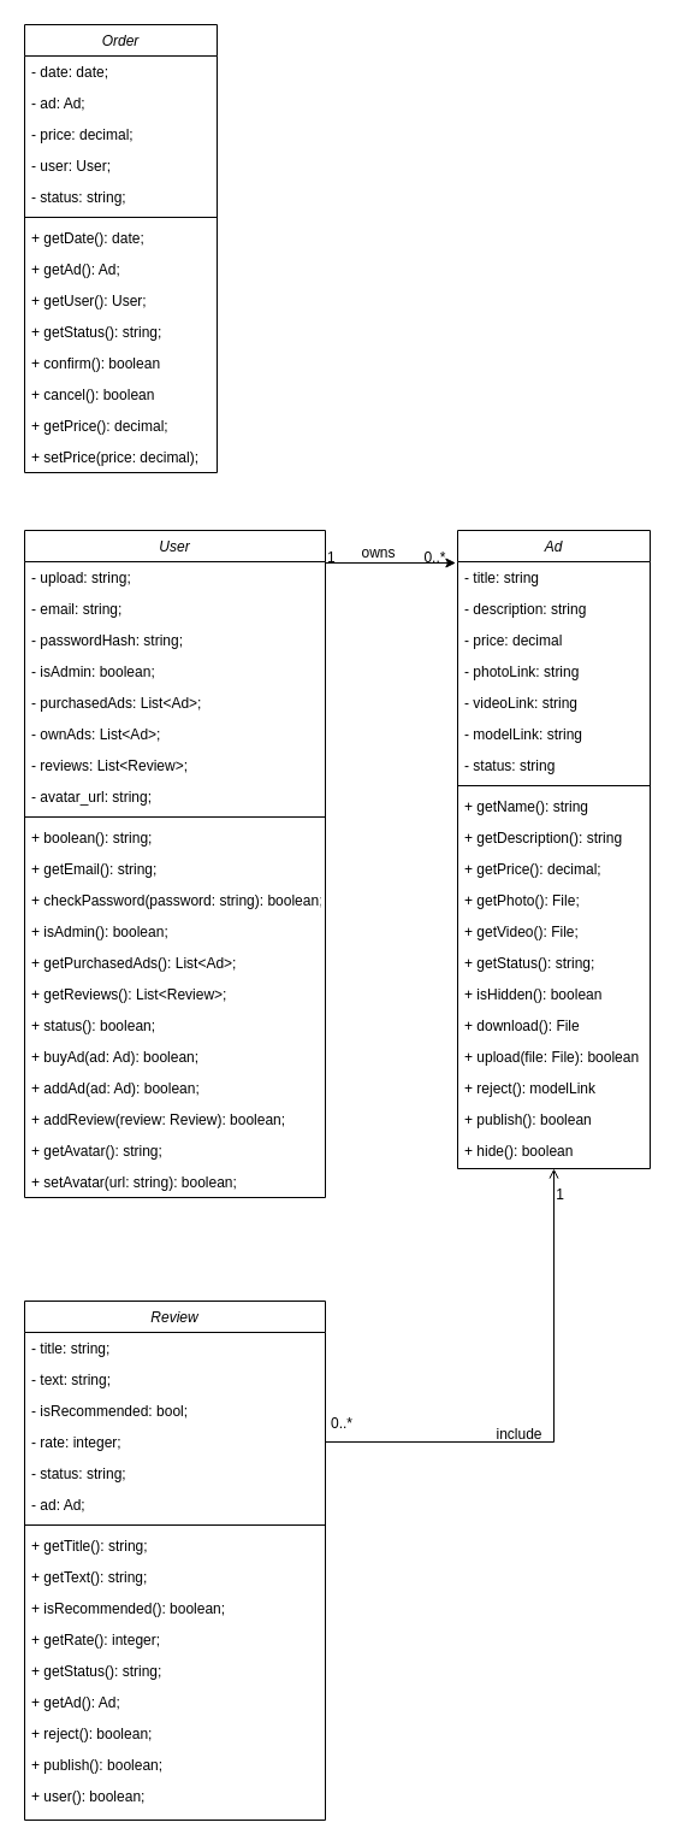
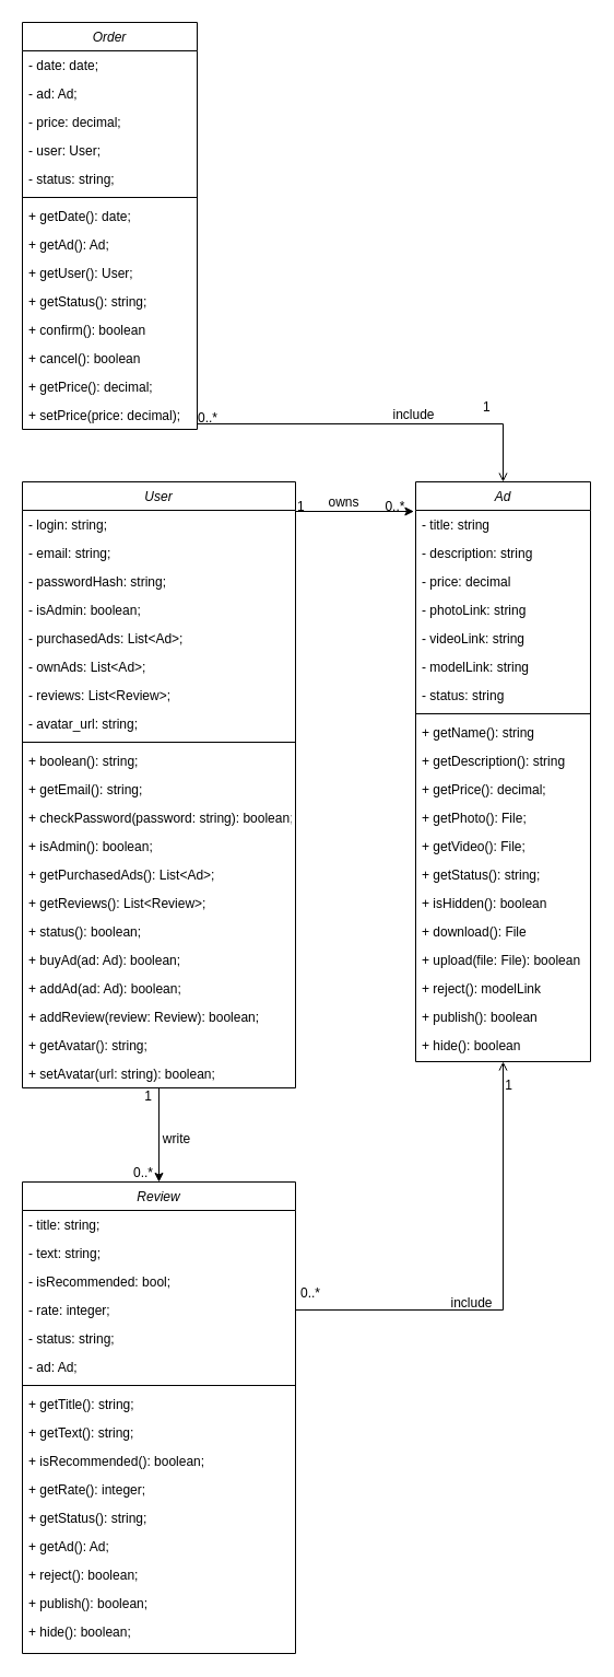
+ <mxCell id="89" value="" style="endArrow=open;shadow=0;strokeWidth=1;rounded=0;endFill=1;edgeStyle=elbowEdgeStyle;elbow=vertical;entryX=0.5;entryY=0;entryDx=0;entryDy=0;exitX=1;exitY=0.5;exitDx=0;exitDy=0;" parent="1" source="86" target="24" edge="1"><mxGeometry x="0.5" y="41" relative="1" as="geometry"><mxPoint x="260" y="320.526" as="sourcePoint" /><mxPoint x="368.4" y="320" as="targetPoint" /><mxPoint x="-40" y="32" as="offset" /><Array as="points"><mxPoint x="320" y="387" /></Array></mxGeometry></mxCell>
+ <mxCell id="90" value="1" style="resizable=0;align=left;verticalAlign=bottom;labelBackgroundColor=none;fontSize=12;" parent="89" connectable="0" vertex="1"><mxGeometry x="-1" relative="1" as="geometry"><mxPoint x="260" y="53" as="offset" /></mxGeometry></mxCell>
+ <mxCell id="91" value="0..*" style="resizable=0;align=right;verticalAlign=bottom;labelBackgroundColor=none;fontSize=12;" parent="89" connectable="0" vertex="1"><mxGeometry x="1" relative="1" as="geometry"><mxPoint x="-260" y="-50" as="offset" /></mxGeometry></mxCell>
+ <mxCell id="92" value="include" style="text;html=1;resizable=0;points=[];;align=center;verticalAlign=middle;labelBackgroundColor=none;rounded=0;shadow=0;strokeWidth=1;fontSize=12;" parent="89" vertex="1" connectable="0"><mxGeometry x="0.5" y="49" relative="1" as="geometry"><mxPoint x="-38" y="40" as="offset" /></mxGeometry></mxCell>
- <mxCell id="3" value="- upload: string;" style="text;align=left;verticalAlign=top;spacingLeft=4;spacingRight=4;overflow=hidden;rotatable=0;points=[[0,0.5],[1,0.5]];portConstraint=eastwest;" parent="2" vertex="1"><mxGeometry y="26" width="250" height="26" as="geometry" /></mxCell>
+ <mxCell id="3" value="- login: string;" style="text;align=left;verticalAlign=top;spacingLeft=4;spacingRight=4;overflow=hidden;rotatable=0;points=[[0,0.5],[1,0.5]];portConstraint=eastwest;" parent="2" vertex="1"><mxGeometry y="26" width="250" height="26" as="geometry" /></mxCell>
+ <mxCell id="66" value="" style="endArrow=classic;shadow=0;strokeWidth=1;rounded=0;endFill=1;edgeStyle=elbowEdgeStyle;elbow=vertical;entryX=0.5;entryY=0;entryDx=0;entryDy=0;startArrow=none;startFill=0;" parent="1" source="2" target="49" edge="1"><mxGeometry x="0.5" y="41" relative="1" as="geometry"><mxPoint x="310" y="900" as="sourcePoint" /><mxPoint x="300" y="857" as="targetPoint" /><mxPoint x="-40" y="32" as="offset" /><Array as="points"><mxPoint x="145" y="940" /><mxPoint x="260" y="817" /><mxPoint x="220" y="727" /></Array></mxGeometry></mxCell>
+ <mxCell id="67" value="0..*" style="resizable=0;align=left;verticalAlign=bottom;labelBackgroundColor=none;fontSize=12;" parent="66" connectable="0" vertex="1"><mxGeometry x="-1" relative="1" as="geometry"><mxPoint x="-25" y="86" as="offset" /></mxGeometry></mxCell>
+ <mxCell id="68" value="1" style="resizable=0;align=right;verticalAlign=bottom;labelBackgroundColor=none;fontSize=12;" parent="66" connectable="0" vertex="1"><mxGeometry x="1" relative="1" as="geometry"><mxPoint x="-5" y="-70" as="offset" /></mxGeometry></mxCell>
+ <mxCell id="69" value="write" style="text;html=1;resizable=0;points=[];;align=center;verticalAlign=middle;labelBackgroundColor=none;rounded=0;shadow=0;strokeWidth=1;fontSize=12;" parent="66" vertex="1" connectable="0"><mxGeometry x="0.5" y="49" relative="1" as="geometry"><mxPoint x="-34" y="-19" as="offset" /></mxGeometry></mxCell>
- <mxCell id="65" value="+ user(): boolean;" style="text;align=left;verticalAlign=top;spacingLeft=4;spacingRight=4;overflow=hidden;rotatable=0;points=[[0,0.5],[1,0.5]];portConstraint=eastwest;" parent="49" vertex="1"><mxGeometry y="398" width="250" height="26" as="geometry" /></mxCell>
+ <mxCell id="65" value="+ hide(): boolean;" style="text;align=left;verticalAlign=top;spacingLeft=4;spacingRight=4;overflow=hidden;rotatable=0;points=[[0,0.5],[1,0.5]];portConstraint=eastwest;" parent="49" vertex="1"><mxGeometry y="398" width="250" height="26" as="geometry" /></mxCell>
